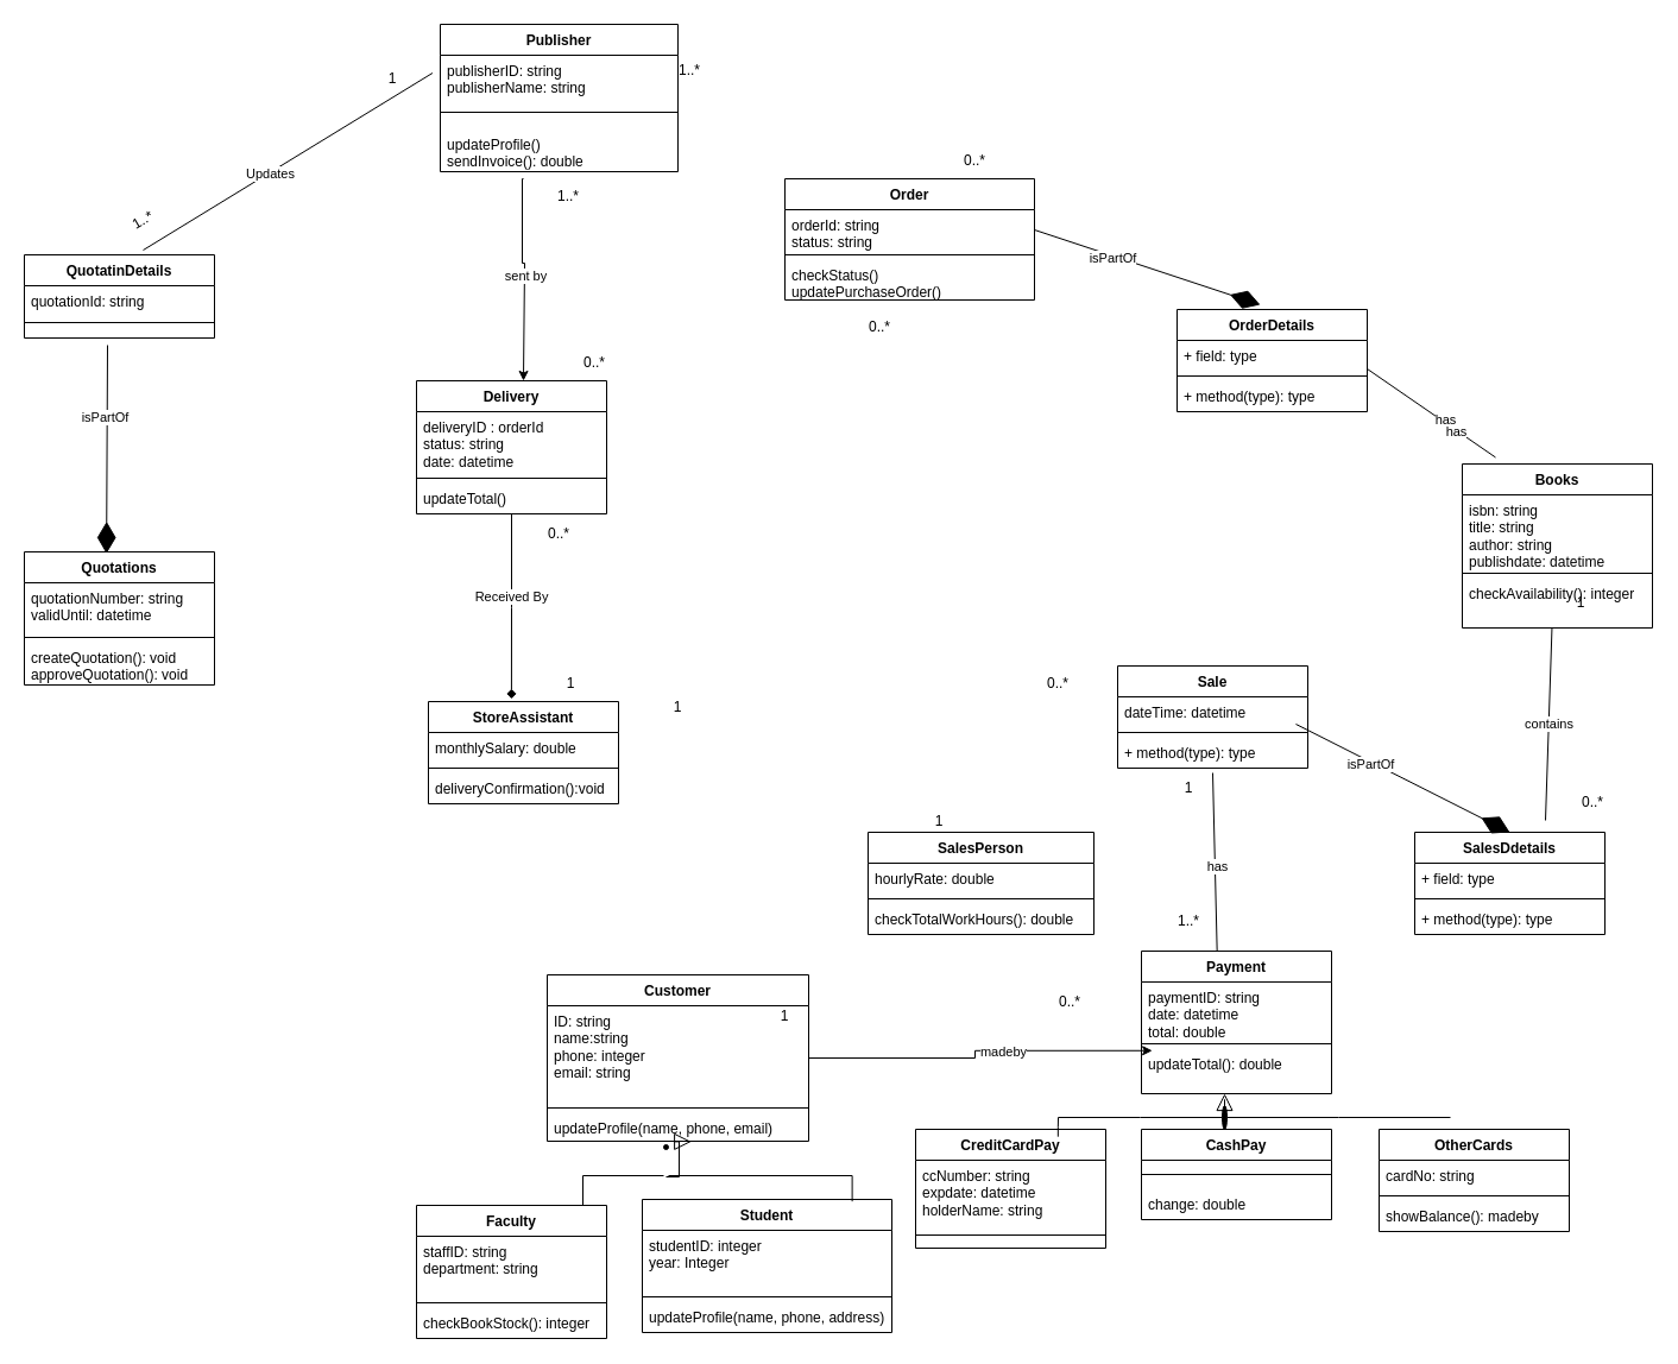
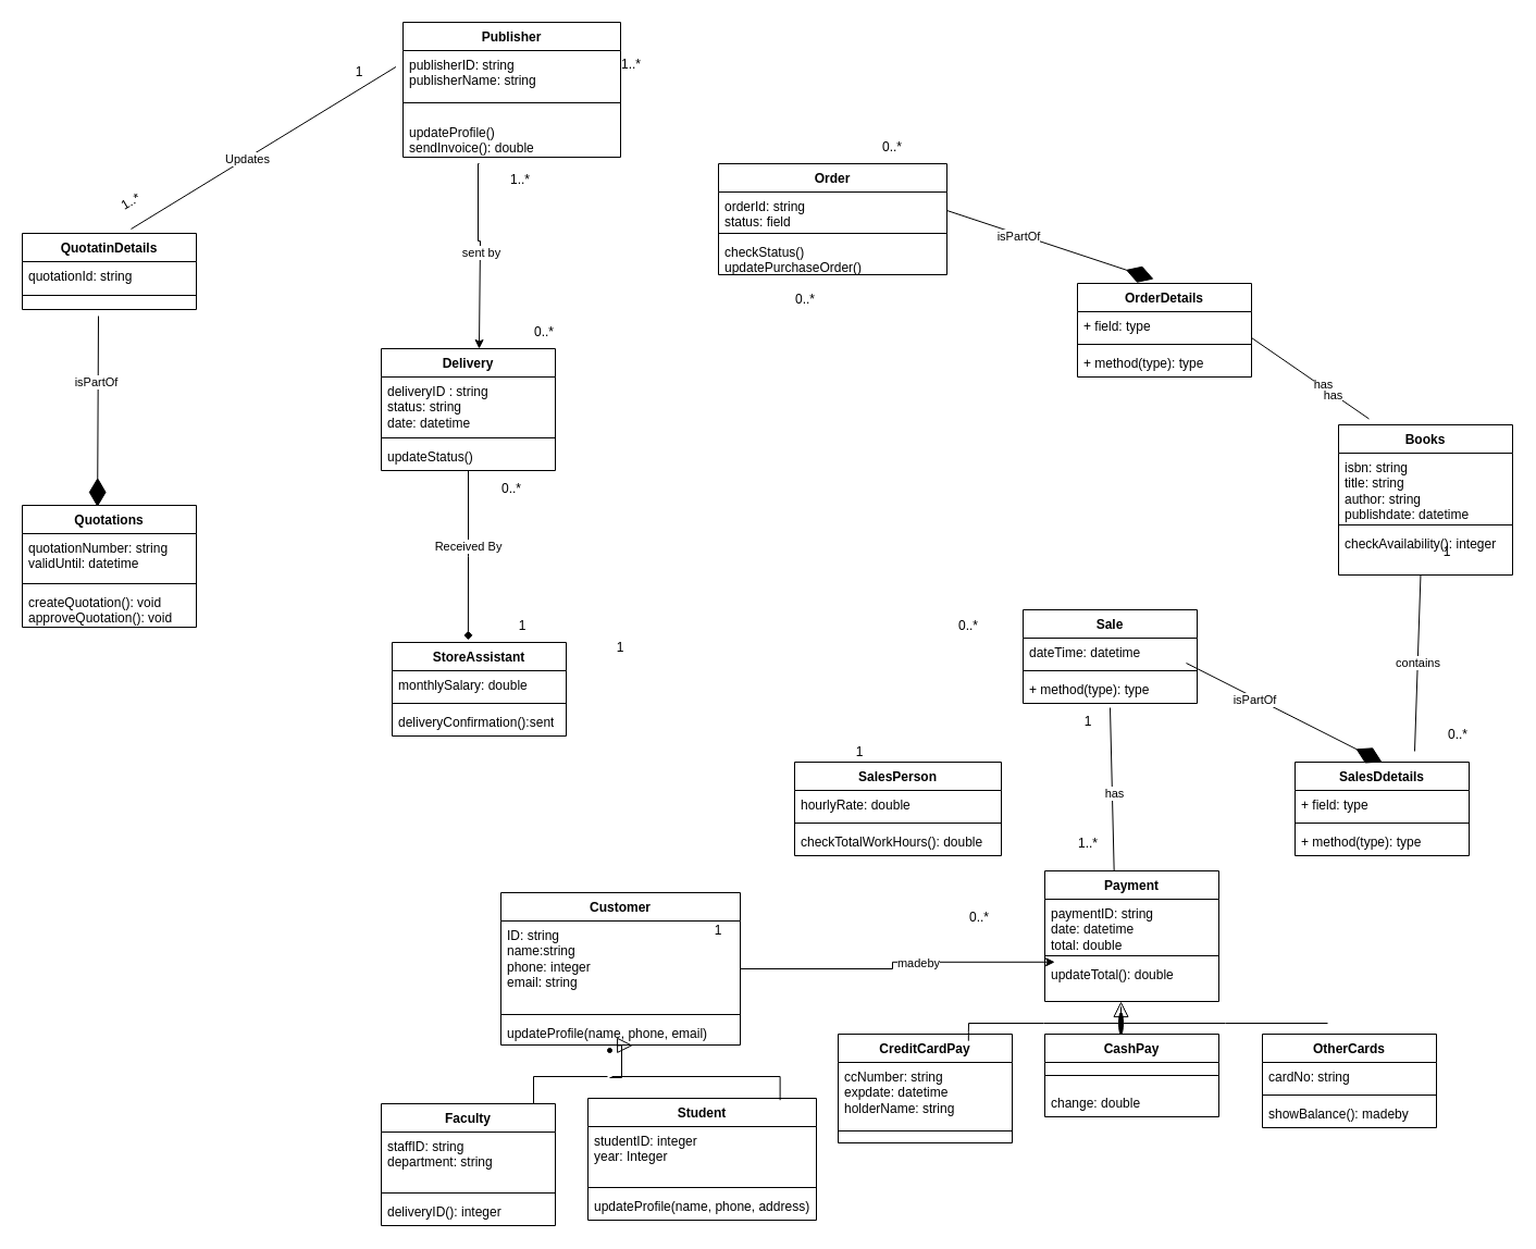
- <mxCell id="18" value="orderId: string&lt;div&gt;status: string&lt;/div&gt;" style="text;strokeColor=none;fillColor=none;align=left;verticalAlign=top;spacingLeft=4;spacingRight=4;overflow=hidden;rotatable=0;points=[[0,0.5],[1,0.5]];portConstraint=eastwest;whiteSpace=wrap;html=1;" parent="17" vertex="1"><mxGeometry y="26" width="210" height="34" as="geometry" /></mxCell>
+ <mxCell id="18" value="orderId: string&lt;div&gt;status: field&lt;/div&gt;" style="text;strokeColor=none;fillColor=none;align=left;verticalAlign=top;spacingLeft=4;spacingRight=4;overflow=hidden;rotatable=0;points=[[0,0.5],[1,0.5]];portConstraint=eastwest;whiteSpace=wrap;html=1;" parent="17" vertex="1"><mxGeometry y="26" width="210" height="34" as="geometry" /></mxCell>
- <mxCell id="14" value="deliveryID : orderId&lt;div&gt;status: string&lt;/div&gt;&lt;div&gt;date: datetime&lt;/div&gt;" style="text;strokeColor=none;fillColor=none;align=left;verticalAlign=top;spacingLeft=4;spacingRight=4;overflow=hidden;rotatable=0;points=[[0,0.5],[1,0.5]];portConstraint=eastwest;whiteSpace=wrap;html=1;" parent="13" vertex="1"><mxGeometry y="26" width="160" height="52" as="geometry" /></mxCell>
+ <mxCell id="14" value="deliveryID : string&lt;div&gt;status: string&lt;/div&gt;&lt;div&gt;date: datetime&lt;/div&gt;" style="text;strokeColor=none;fillColor=none;align=left;verticalAlign=top;spacingLeft=4;spacingRight=4;overflow=hidden;rotatable=0;points=[[0,0.5],[1,0.5]];portConstraint=eastwest;whiteSpace=wrap;html=1;" parent="13" vertex="1"><mxGeometry y="26" width="160" height="52" as="geometry" /></mxCell>
- <mxCell id="16" value="updateTotal()" style="text;strokeColor=none;fillColor=none;align=left;verticalAlign=top;spacingLeft=4;spacingRight=4;overflow=hidden;rotatable=0;points=[[0,0.5],[1,0.5]];portConstraint=eastwest;whiteSpace=wrap;html=1;" parent="13" vertex="1"><mxGeometry y="86" width="160" height="26" as="geometry" /></mxCell>
+ <mxCell id="16" value="updateStatus()" style="text;strokeColor=none;fillColor=none;align=left;verticalAlign=top;spacingLeft=4;spacingRight=4;overflow=hidden;rotatable=0;points=[[0,0.5],[1,0.5]];portConstraint=eastwest;whiteSpace=wrap;html=1;" parent="13" vertex="1"><mxGeometry y="86" width="160" height="26" as="geometry" /></mxCell>
- <mxCell id="40" value="deliveryConfirmation():void" style="text;strokeColor=none;fillColor=none;align=left;verticalAlign=top;spacingLeft=4;spacingRight=4;overflow=hidden;rotatable=0;points=[[0,0.5],[1,0.5]];portConstraint=eastwest;whiteSpace=wrap;html=1;" parent="37" vertex="1"><mxGeometry y="60" width="160" height="26" as="geometry" /></mxCell>
+ <mxCell id="40" value="deliveryConfirmation():sent" style="text;strokeColor=none;fillColor=none;align=left;verticalAlign=top;spacingLeft=4;spacingRight=4;overflow=hidden;rotatable=0;points=[[0,0.5],[1,0.5]];portConstraint=eastwest;whiteSpace=wrap;html=1;" parent="37" vertex="1"><mxGeometry y="60" width="160" height="26" as="geometry" /></mxCell>
- <mxCell id="104" value="checkBookStock(): integer" style="text;strokeColor=none;fillColor=none;align=left;verticalAlign=top;spacingLeft=4;spacingRight=4;overflow=hidden;rotatable=0;points=[[0,0.5],[1,0.5]];portConstraint=eastwest;whiteSpace=wrap;html=1;" parent="101" vertex="1"><mxGeometry y="86" width="160" height="26" as="geometry" /></mxCell>
+ <mxCell id="104" value="deliveryID(): integer" style="text;strokeColor=none;fillColor=none;align=left;verticalAlign=top;spacingLeft=4;spacingRight=4;overflow=hidden;rotatable=0;points=[[0,0.5],[1,0.5]];portConstraint=eastwest;whiteSpace=wrap;html=1;" parent="101" vertex="1"><mxGeometry y="86" width="160" height="26" as="geometry" /></mxCell>
